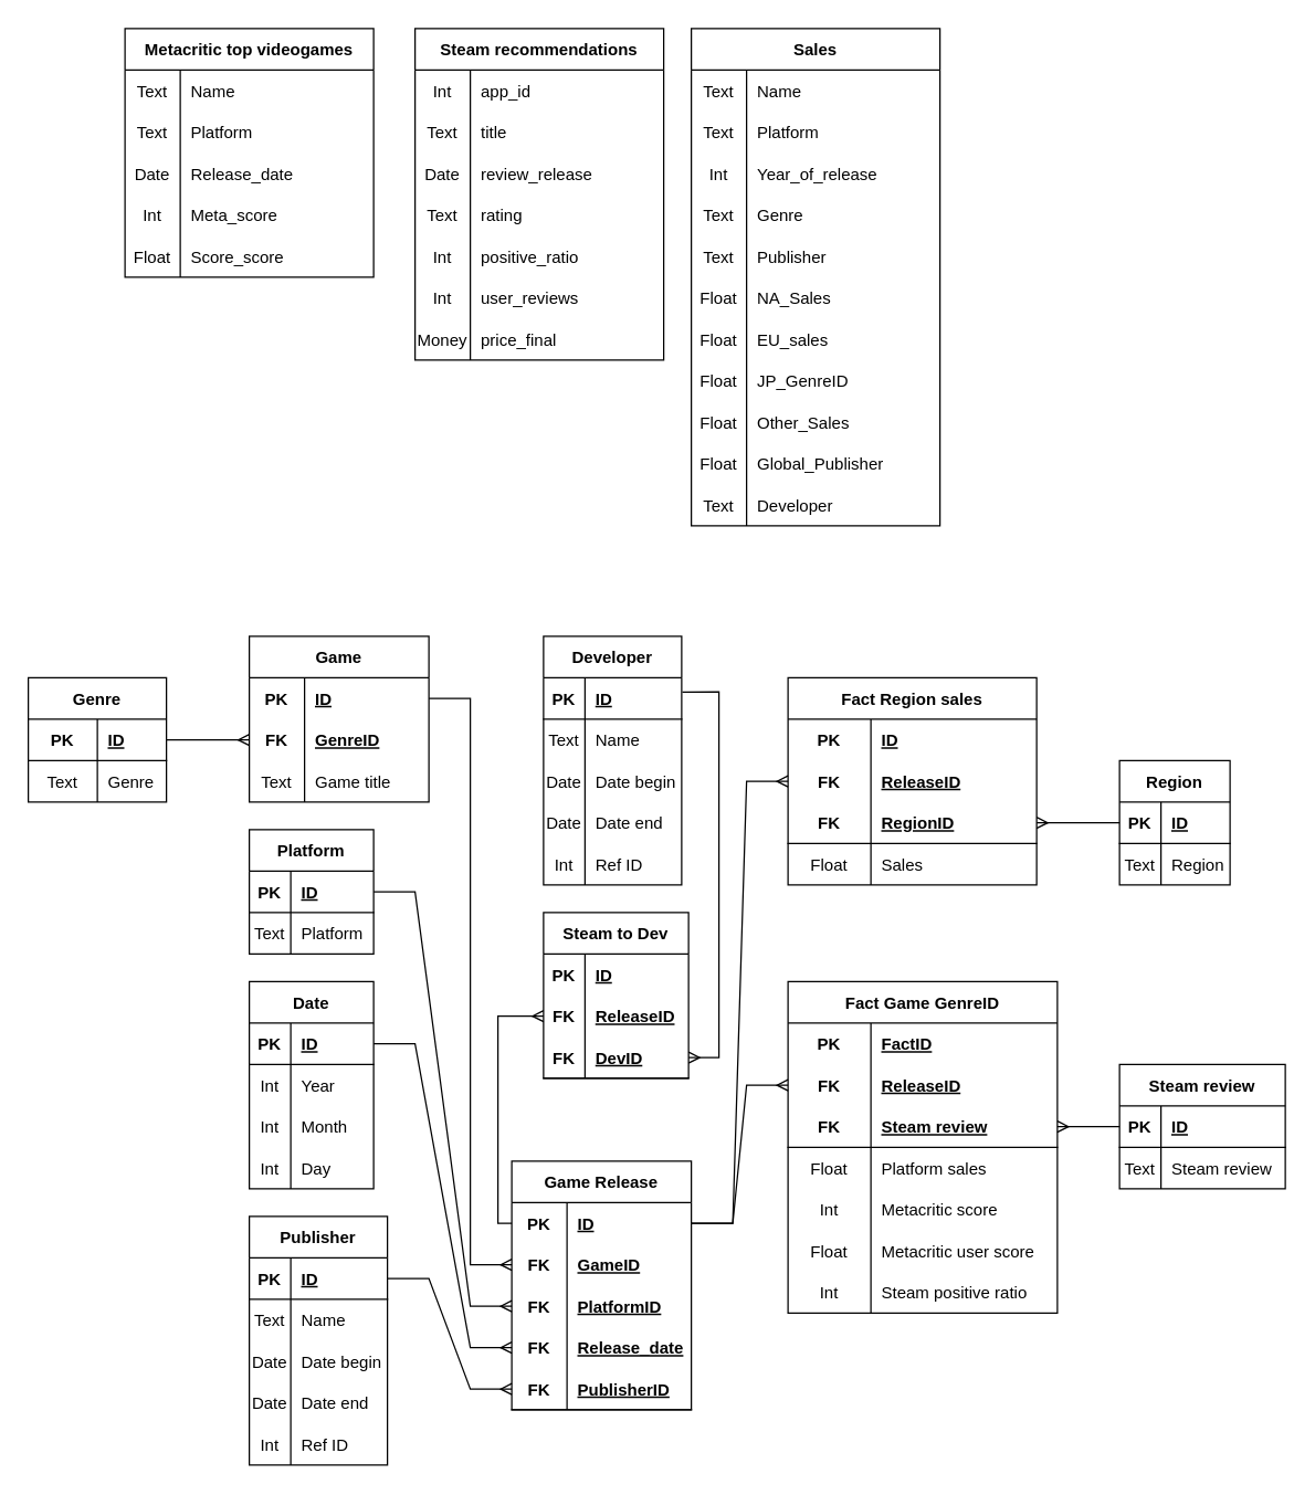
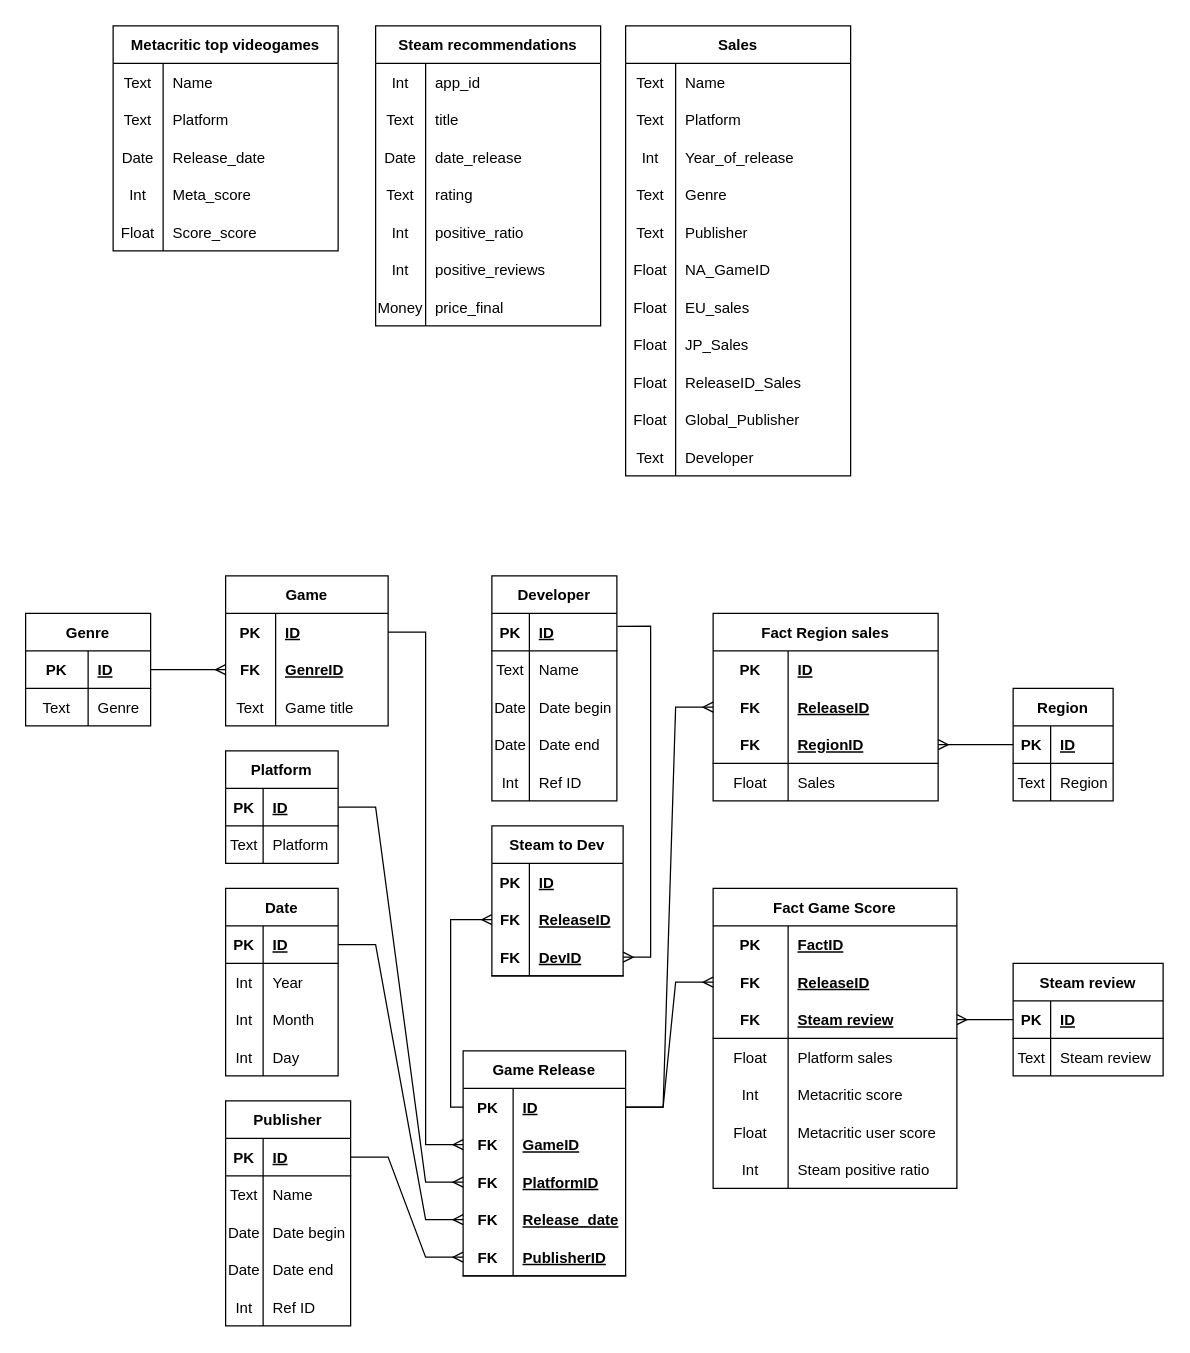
- <mxCell id="27" value="review_release" style="shape=partialRectangle;connectable=0;fillColor=none;top=0;left=0;bottom=0;right=0;align=left;spacingLeft=6;overflow=hidden;" parent="25" vertex="1"><mxGeometry x="40" width="140" height="30" as="geometry"><mxRectangle width="140" height="30" as="alternateBounds" /></mxGeometry></mxCell>
+ <mxCell id="27" value="date_release" style="shape=partialRectangle;connectable=0;fillColor=none;top=0;left=0;bottom=0;right=0;align=left;spacingLeft=6;overflow=hidden;" parent="25" vertex="1"><mxGeometry x="40" width="140" height="30" as="geometry"><mxRectangle width="140" height="30" as="alternateBounds" /></mxGeometry></mxCell>
- <mxCell id="36" value="user_reviews" style="shape=partialRectangle;connectable=0;fillColor=none;top=0;left=0;bottom=0;right=0;align=left;spacingLeft=6;overflow=hidden;" parent="34" vertex="1"><mxGeometry x="40" width="140" height="30" as="geometry"><mxRectangle width="140" height="30" as="alternateBounds" /></mxGeometry></mxCell>
+ <mxCell id="36" value="positive_reviews" style="shape=partialRectangle;connectable=0;fillColor=none;top=0;left=0;bottom=0;right=0;align=left;spacingLeft=6;overflow=hidden;" parent="34" vertex="1"><mxGeometry x="40" width="140" height="30" as="geometry"><mxRectangle width="140" height="30" as="alternateBounds" /></mxGeometry></mxCell>
- <mxCell id="58" value="NA_Sales" style="shape=partialRectangle;connectable=0;fillColor=none;top=0;left=0;bottom=0;right=0;align=left;spacingLeft=6;overflow=hidden;" parent="56" vertex="1"><mxGeometry x="40" width="140" height="30" as="geometry"><mxRectangle width="140" height="30" as="alternateBounds" /></mxGeometry></mxCell>
+ <mxCell id="58" value="NA_GameID" style="shape=partialRectangle;connectable=0;fillColor=none;top=0;left=0;bottom=0;right=0;align=left;spacingLeft=6;overflow=hidden;" parent="56" vertex="1"><mxGeometry x="40" width="140" height="30" as="geometry"><mxRectangle width="140" height="30" as="alternateBounds" /></mxGeometry></mxCell>
- <mxCell id="64" value="JP_GenreID" style="shape=partialRectangle;connectable=0;fillColor=none;top=0;left=0;bottom=0;right=0;align=left;spacingLeft=6;overflow=hidden;" parent="62" vertex="1"><mxGeometry x="40" width="140" height="30" as="geometry"><mxRectangle width="140" height="30" as="alternateBounds" /></mxGeometry></mxCell>
+ <mxCell id="64" value="JP_Sales" style="shape=partialRectangle;connectable=0;fillColor=none;top=0;left=0;bottom=0;right=0;align=left;spacingLeft=6;overflow=hidden;" parent="62" vertex="1"><mxGeometry x="40" width="140" height="30" as="geometry"><mxRectangle width="140" height="30" as="alternateBounds" /></mxGeometry></mxCell>
- <mxCell id="67" value="Other_Sales" style="shape=partialRectangle;connectable=0;fillColor=none;top=0;left=0;bottom=0;right=0;align=left;spacingLeft=6;overflow=hidden;" parent="65" vertex="1"><mxGeometry x="40" width="140" height="30" as="geometry"><mxRectangle width="140" height="30" as="alternateBounds" /></mxGeometry></mxCell>
+ <mxCell id="67" value="ReleaseID_Sales" style="shape=partialRectangle;connectable=0;fillColor=none;top=0;left=0;bottom=0;right=0;align=left;spacingLeft=6;overflow=hidden;" parent="65" vertex="1"><mxGeometry x="40" width="140" height="30" as="geometry"><mxRectangle width="140" height="30" as="alternateBounds" /></mxGeometry></mxCell>
- <mxCell id="74" value="Fact Game GenreID" style="shape=table;startSize=30;container=1;collapsible=1;childLayout=tableLayout;fixedRows=1;rowLines=0;fontStyle=1;align=center;resizeLast=1;" parent="1" vertex="1"><mxGeometry x="570" y="710" width="195" height="240" as="geometry" /></mxCell>
+ <mxCell id="74" value="Fact Game Score" style="shape=table;startSize=30;container=1;collapsible=1;childLayout=tableLayout;fixedRows=1;rowLines=0;fontStyle=1;align=center;resizeLast=1;" parent="1" vertex="1"><mxGeometry x="570" y="710" width="195" height="240" as="geometry" /></mxCell>
